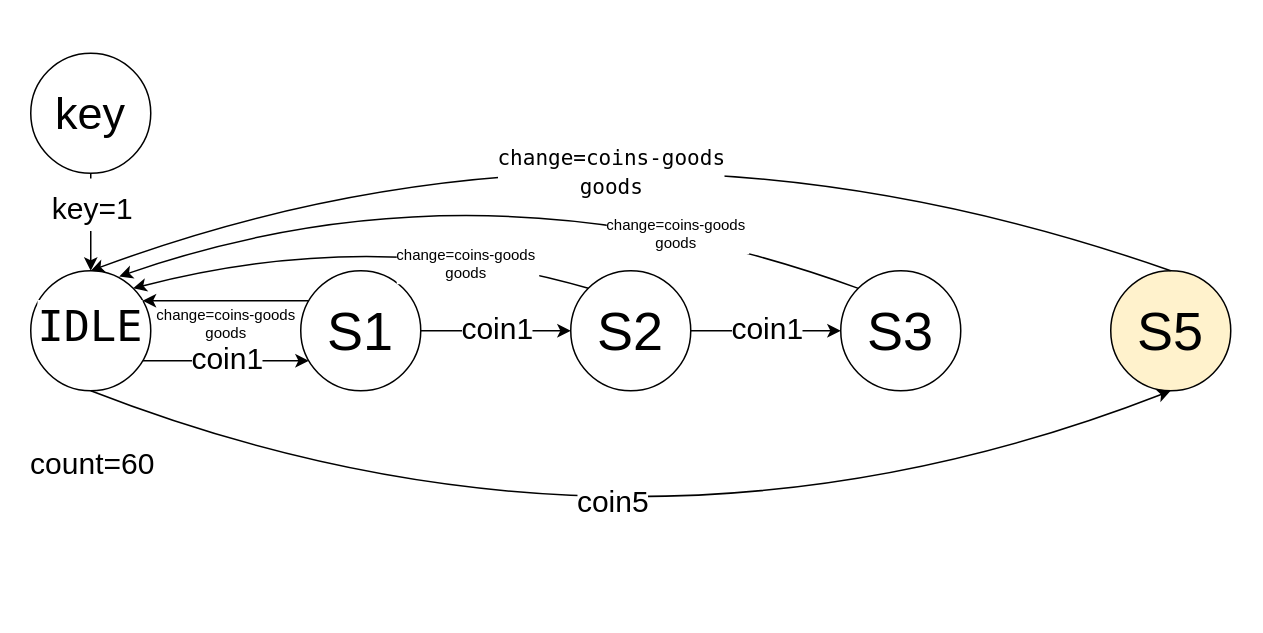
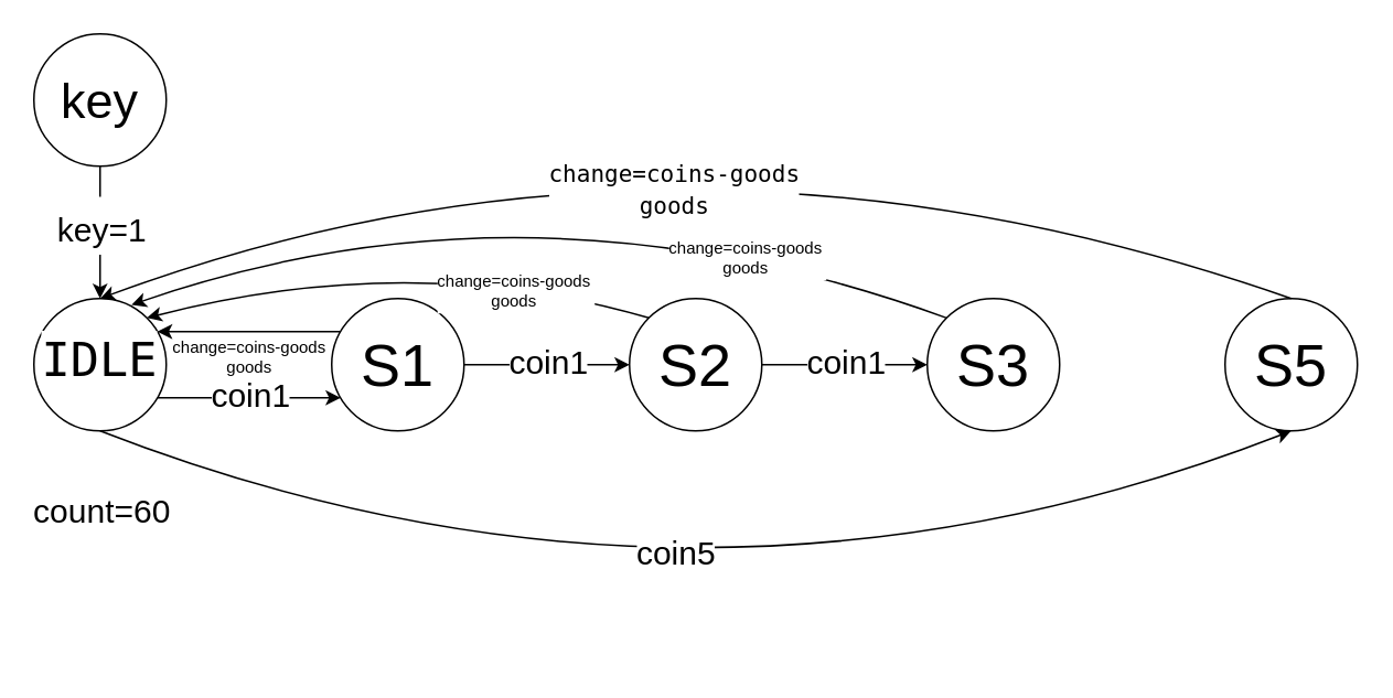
- <mxCell id="25" value="&lt;font&gt;&lt;font style=&quot;font-size: 30px&quot;&gt;key&lt;/font&gt;&lt;br&gt;&lt;/font&gt;" style="ellipse;whiteSpace=wrap;html=1;aspect=fixed;" parent="1" vertex="1"><mxGeometry x="20" y="35" width="80" height="80" as="geometry" /></mxCell>
+ <mxCell id="25" value="&lt;font&gt;&lt;font style=&quot;font-size: 30px&quot;&gt;key&lt;/font&gt;&lt;br&gt;&lt;/font&gt;" style="ellipse;whiteSpace=wrap;html=1;aspect=fixed;" parent="1" vertex="1"><mxGeometry x="20" y="20" width="80" height="80" as="geometry" /></mxCell>
- <mxCell id="7" value="&lt;font style=&quot;font-size: 36px&quot;&gt;S5&lt;/font&gt;" style="ellipse;whiteSpace=wrap;html=1;aspect=fixed;fillColor=#fff2cc;" parent="1" vertex="1"><mxGeometry x="740" y="180" width="80" height="80" as="geometry" /></mxCell>
+ <mxCell id="7" value="&lt;font style=&quot;font-size: 36px&quot;&gt;S5&lt;/font&gt;" style="ellipse;whiteSpace=wrap;html=1;aspect=fixed;" parent="1" vertex="1"><mxGeometry x="740" y="180" width="80" height="80" as="geometry" /></mxCell>
